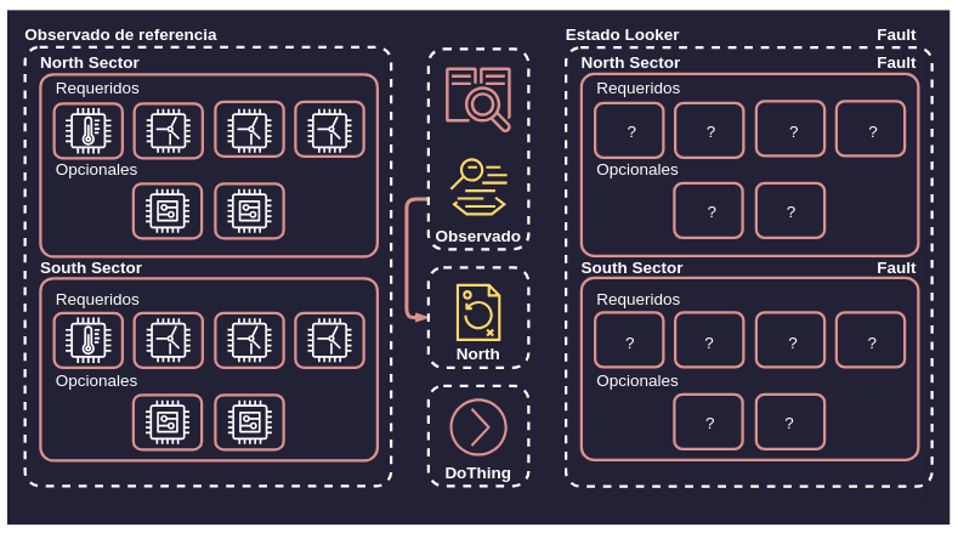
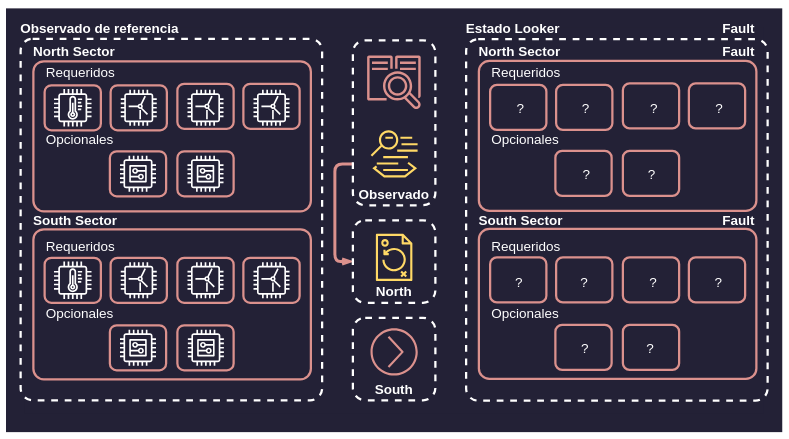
- <mxCell id="5" value="DoThing" style="rounded=1;whiteSpace=wrap;html=1;dashed=1;labelBackgroundColor=none;strokeColor=#FFFFFF;strokeWidth=3;align=center;verticalAlign=bottom;fontFamily=Helvetica;fontSize=18;fontColor=#FFFFFF;fillColor=none;fontStyle=1" parent="1" vertex="1"><mxGeometry x="470" y="423" width="110" height="110" as="geometry" /></mxCell>
+ <mxCell id="5" value="South" style="rounded=1;whiteSpace=wrap;html=1;dashed=1;labelBackgroundColor=none;strokeColor=#FFFFFF;strokeWidth=3;align=center;verticalAlign=bottom;fontFamily=Helvetica;fontSize=18;fontColor=#FFFFFF;fillColor=none;fontStyle=1" parent="1" vertex="1"><mxGeometry x="470" y="423" width="110" height="110" as="geometry" /></mxCell>
